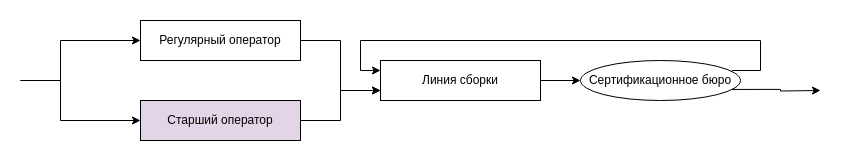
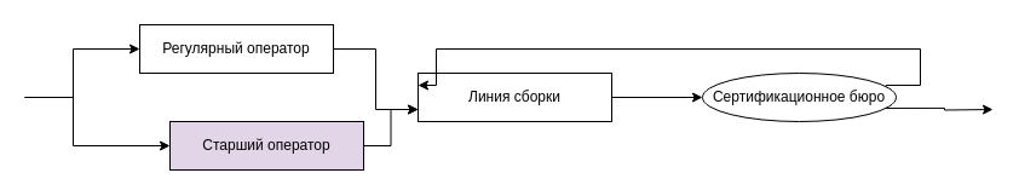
- <mxCell id="3" value="Регулярный оператор" style="rounded=0;whiteSpace=wrap;html=1;" vertex="1" parent="1"><mxGeometry x="140" y="20" width="160" height="40" as="geometry" /></mxCell>
+ <mxCell id="3" value="Регулярный оператор" style="rounded=0;whiteSpace=wrap;html=1;" vertex="1" parent="1"><mxGeometry x="115" y="20" width="160" height="40" as="geometry" /></mxCell>
- <mxCell id="7" value="Линия сборки" style="rounded=0;whiteSpace=wrap;html=1;" vertex="1" parent="1"><mxGeometry x="380" y="60" width="160" height="40" as="geometry" /></mxCell>
+ <mxCell id="7" value="Линия сборки" style="rounded=0;whiteSpace=wrap;html=1;" vertex="1" parent="1"><mxGeometry x="345" y="60" width="160" height="40" as="geometry" /></mxCell>
